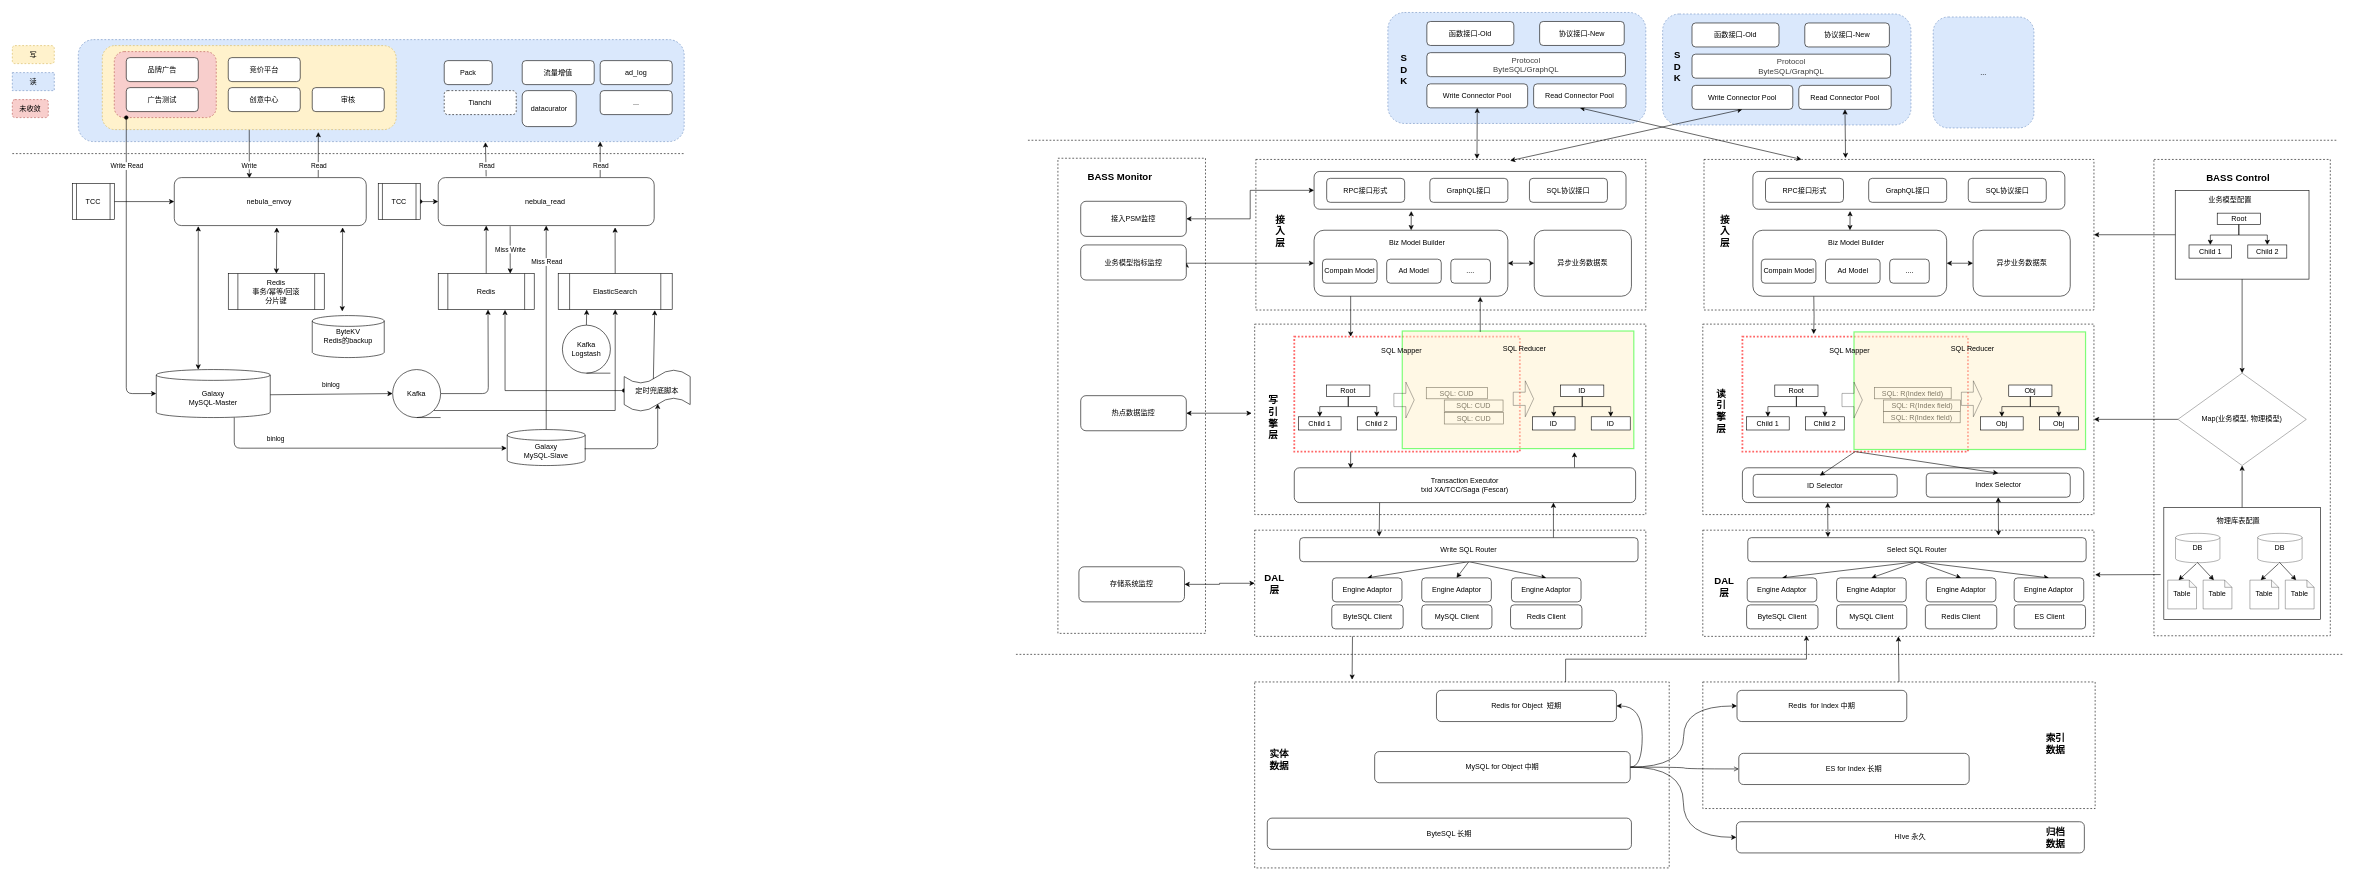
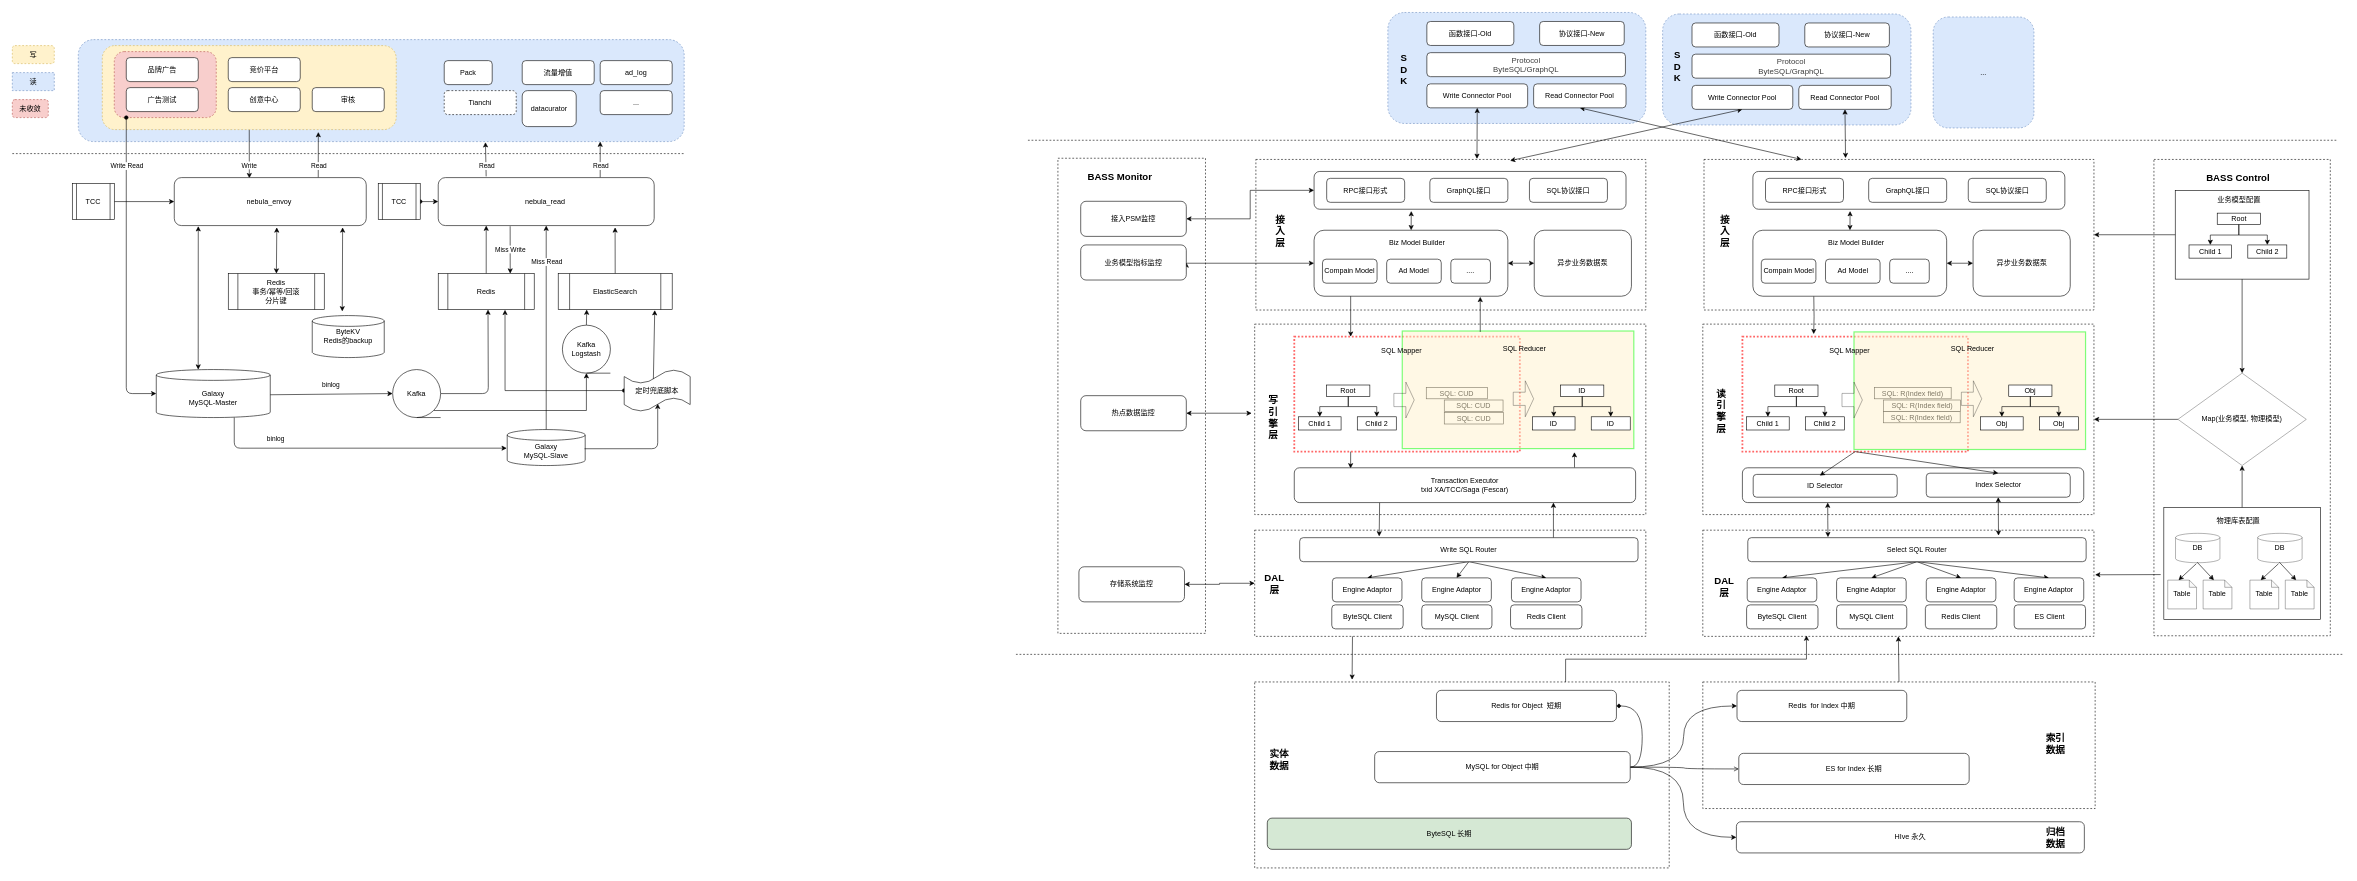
- <mxCell id="223" value="业务模型配置" style="text;html=1;strokeColor=none;fillColor=none;align=center;verticalAlign=middle;whiteSpace=wrap;rounded=0;" vertex="1" parent="1"><mxGeometry x="3642.5" y="323" width="148" height="20" as="geometry" /></mxCell>
+ <mxCell id="223" value="业务模型配置" style="text;html=1;strokeColor=none;fillColor=none;align=center;verticalAlign=middle;whiteSpace=wrap;rounded=0;" vertex="1" parent="1"><mxGeometry x="3657.5" y="323" width="148" height="20" as="geometry" /></mxCell>
- <mxCell id="39" style="edgeStyle=orthogonalEdgeStyle;rounded=0;orthogonalLoop=1;jettySize=auto;html=1;exitX=1;exitY=1;exitDx=0;exitDy=0;startArrow=none;startFill=0;" parent="1" source="68" target="34" edge="1"><mxGeometry relative="1" as="geometry" /></mxCell>
+ <mxCell id="39" style="edgeStyle=orthogonalEdgeStyle;rounded=0;orthogonalLoop=1;jettySize=auto;html=1;exitX=1;exitY=1;exitDx=0;exitDy=0;entryX=0.5;entryY=1;entryDx=0;entryDy=0;startArrow=none;startFill=0;" parent="1" source="68" target="54" edge="1"><mxGeometry relative="1" as="geometry" /></mxCell>
- <mxCell id="210" style="edgeStyle=orthogonalEdgeStyle;rounded=0;orthogonalLoop=1;jettySize=auto;html=1;exitX=1;exitY=0.5;exitDx=0;exitDy=0;entryX=1;entryY=0.5;entryDx=0;entryDy=0;startArrow=none;startFill=0;fontSize=16;elbow=vertical;curved=1;" edge="1" parent="1" source="211" target="205"><mxGeometry relative="1" as="geometry" /></mxCell>
+ <mxCell id="210" style="edgeStyle=orthogonalEdgeStyle;rounded=0;orthogonalLoop=1;jettySize=auto;html=1;exitX=1;exitY=0.5;exitDx=0;exitDy=0;entryX=1;entryY=0.5;entryDx=0;entryDy=0;startArrow=none;startFill=0;fontSize=16;elbow=vertical;curved=1;endArrow=diamond;" edge="1" parent="1" source="211" target="205"><mxGeometry relative="1" as="geometry" /></mxCell>
- <mxCell id="213" value="ByteSQL 长期" style="rounded=1;whiteSpace=wrap;html=1;" vertex="1" parent="1"><mxGeometry x="2112" y="1363" width="607" height="52" as="geometry" /></mxCell>
+ <mxCell id="213" value="ByteSQL 长期" style="rounded=1;whiteSpace=wrap;html=1;fillColor=#d5e8d4;" vertex="1" parent="1"><mxGeometry x="2112" y="1363" width="607" height="52" as="geometry" /></mxCell>
